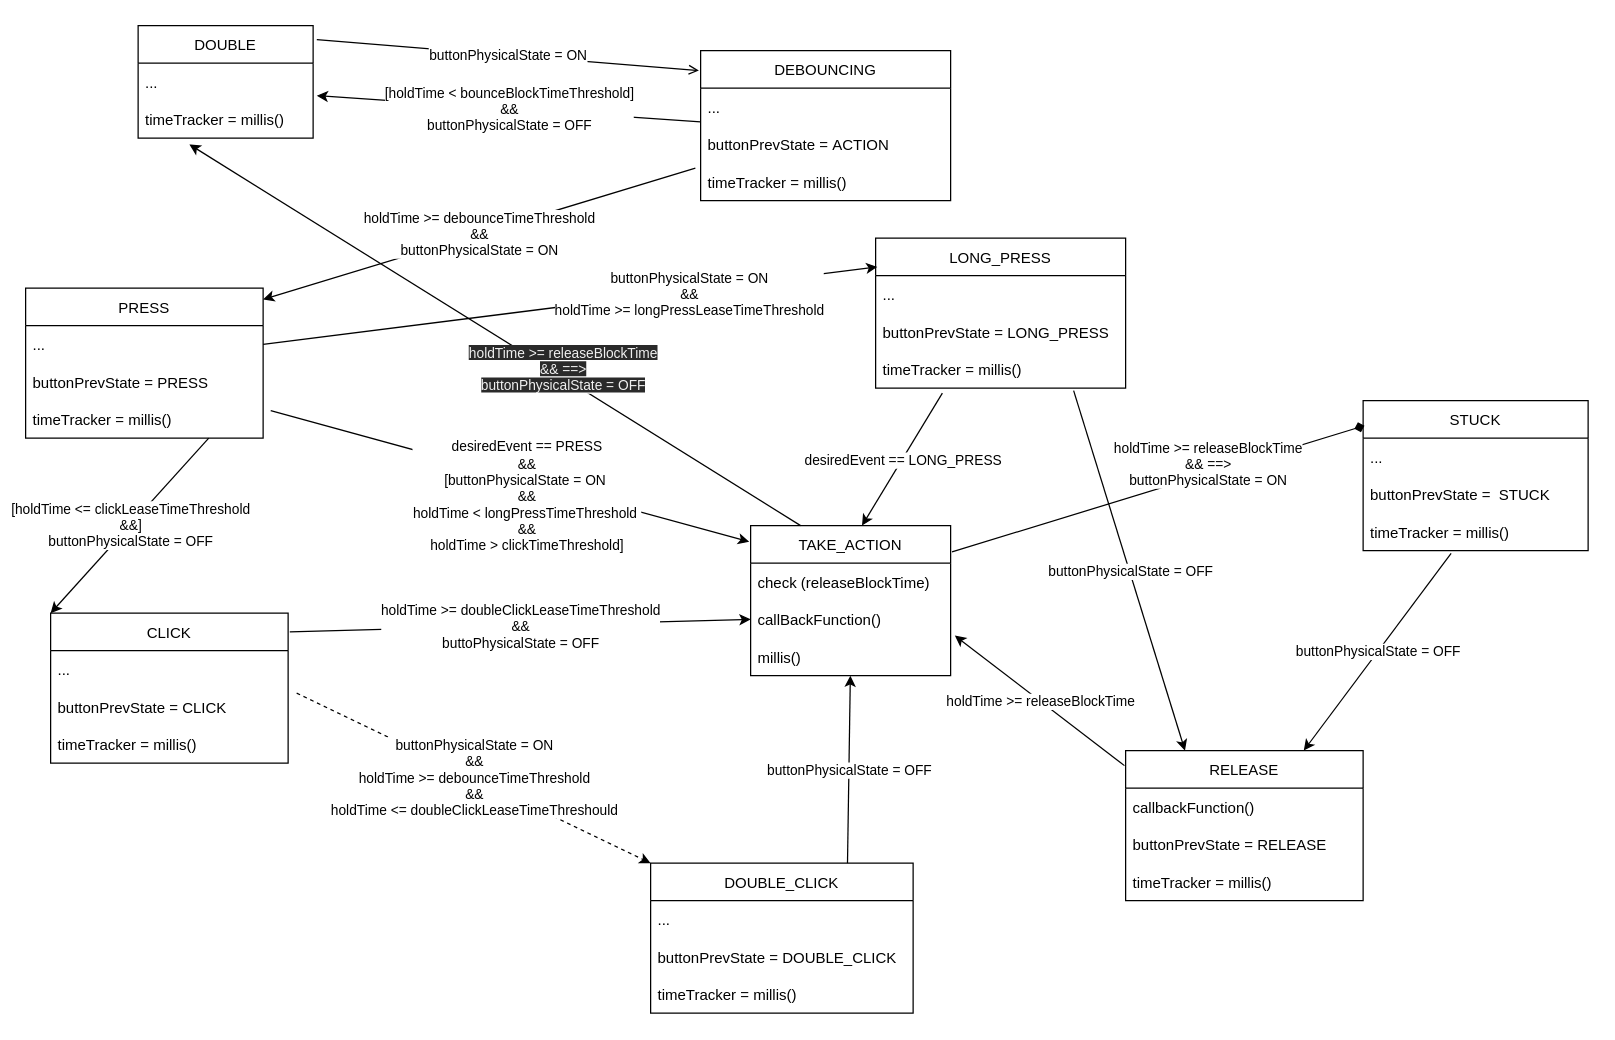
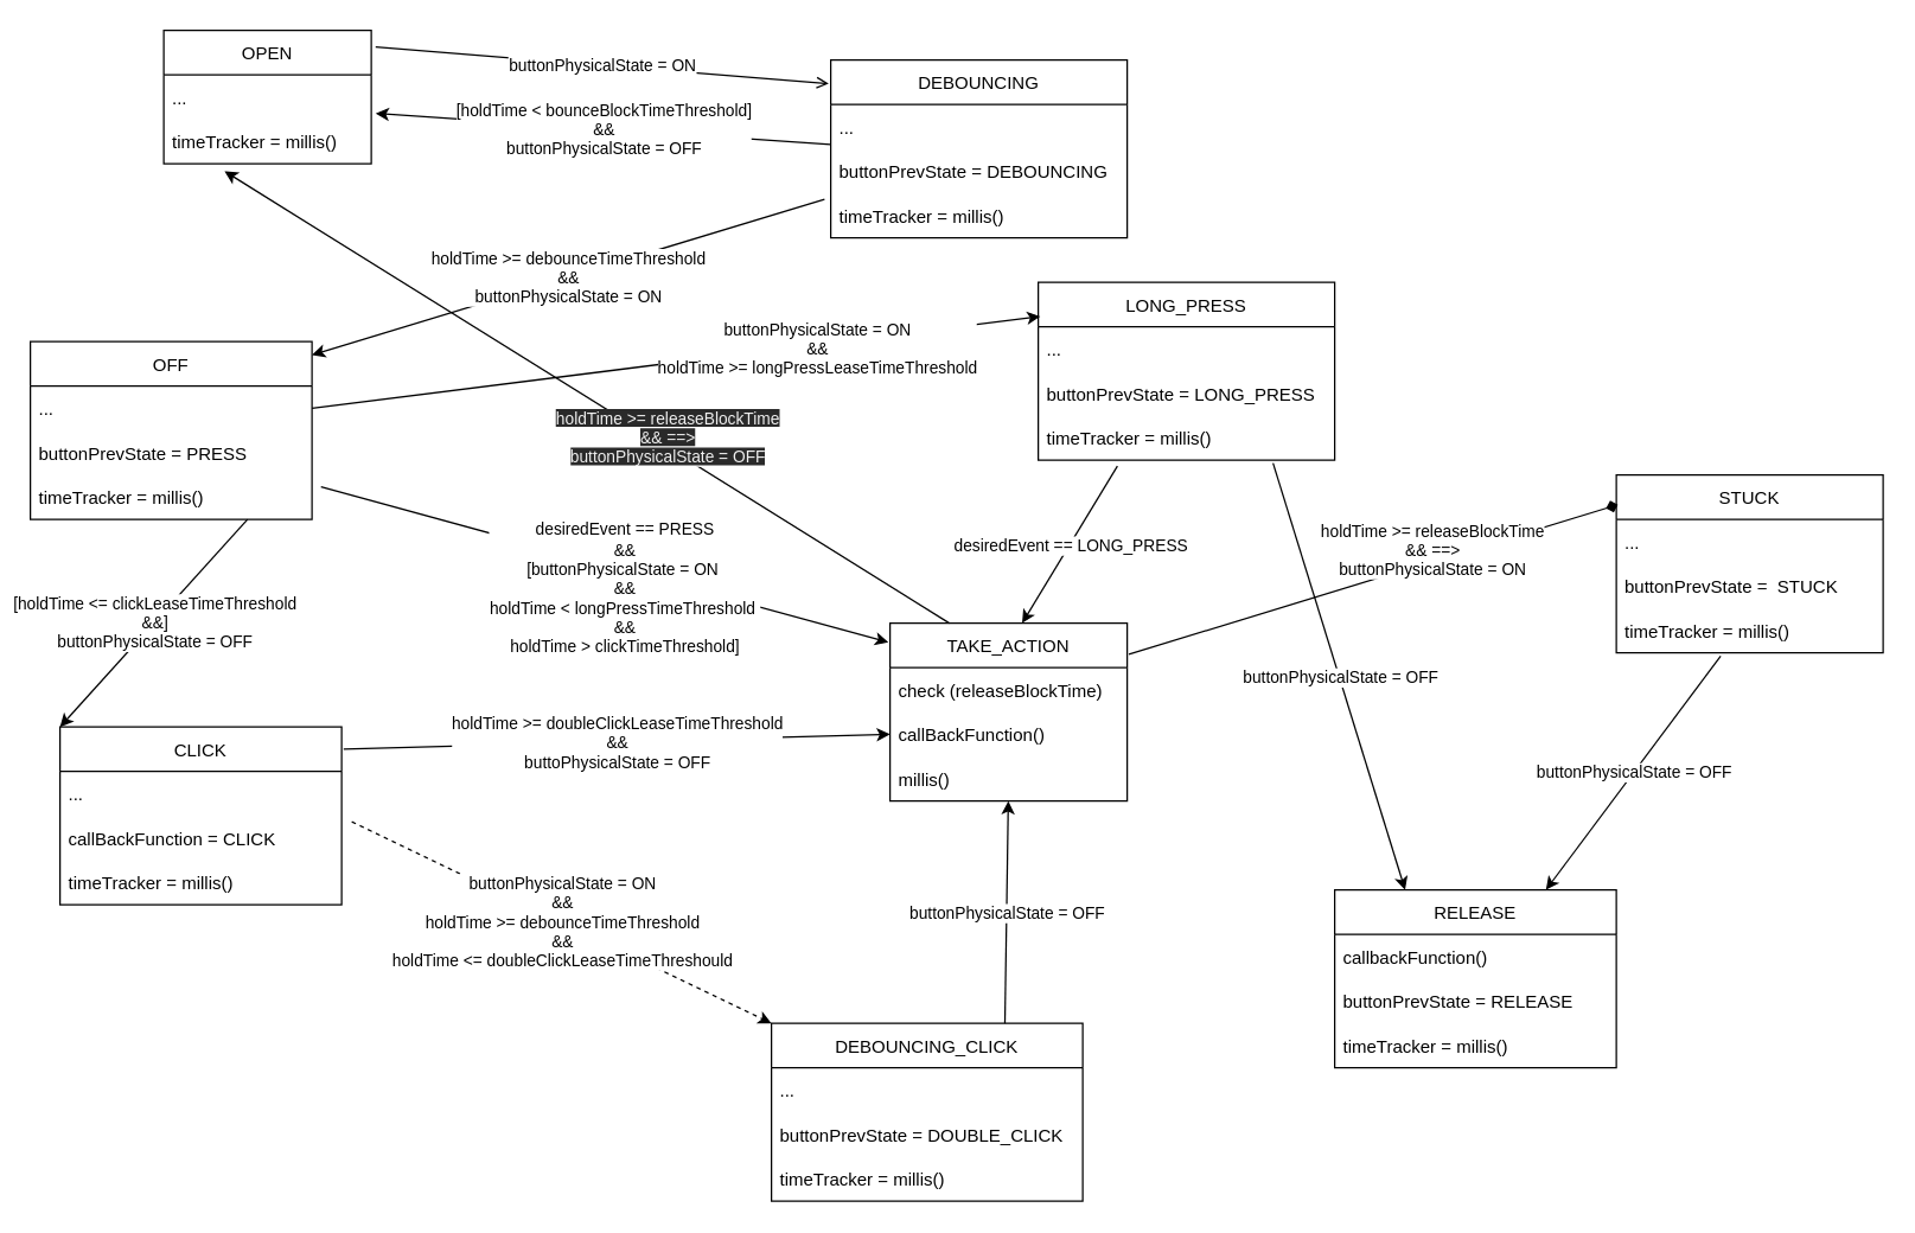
- <mxCell id="2" value="DOUBLE" style="swimlane;fontStyle=0;childLayout=stackLayout;horizontal=1;startSize=30;horizontalStack=0;resizeParent=1;resizeParentMax=0;resizeLast=0;collapsible=1;marginBottom=0;" parent="1" vertex="1"><mxGeometry x="110" y="20" width="140" height="90" as="geometry" /></mxCell>
+ <mxCell id="2" value="OPEN" style="swimlane;fontStyle=0;childLayout=stackLayout;horizontal=1;startSize=30;horizontalStack=0;resizeParent=1;resizeParentMax=0;resizeLast=0;collapsible=1;marginBottom=0;" parent="1" vertex="1"><mxGeometry x="110" y="20" width="140" height="90" as="geometry" /></mxCell>
- <mxCell id="15" value="buttonPrevState = ACTION" style="text;strokeColor=none;fillColor=none;align=left;verticalAlign=middle;spacingLeft=4;spacingRight=4;overflow=hidden;points=[[0,0.5],[1,0.5]];portConstraint=eastwest;rotatable=0;" parent="13" vertex="1"><mxGeometry y="60" width="200" height="30" as="geometry" /></mxCell>
+ <mxCell id="15" value="buttonPrevState = DEBOUNCING" style="text;strokeColor=none;fillColor=none;align=left;verticalAlign=middle;spacingLeft=4;spacingRight=4;overflow=hidden;points=[[0,0.5],[1,0.5]];portConstraint=eastwest;rotatable=0;" parent="13" vertex="1"><mxGeometry y="60" width="200" height="30" as="geometry" /></mxCell>
- <mxCell id="5" value="PRESS" style="swimlane;fontStyle=0;childLayout=stackLayout;horizontal=1;startSize=30;horizontalStack=0;resizeParent=1;resizeParentMax=0;resizeLast=0;collapsible=1;marginBottom=0;" parent="1" vertex="1"><mxGeometry x="20" y="230" width="190" height="120" as="geometry" /></mxCell>
+ <mxCell id="5" value="OFF" style="swimlane;fontStyle=0;childLayout=stackLayout;horizontal=1;startSize=30;horizontalStack=0;resizeParent=1;resizeParentMax=0;resizeLast=0;collapsible=1;marginBottom=0;" parent="1" vertex="1"><mxGeometry x="20" y="230" width="190" height="120" as="geometry" /></mxCell>
- <mxCell id="61" value="" style="endArrow=classic;html=1;exitX=-0.005;exitY=0.1;exitDx=0;exitDy=0;exitPerimeter=0;entryX=1.021;entryY=-0.067;entryDx=0;entryDy=0;entryPerimeter=0;" parent="1" source="25" target="58" edge="1"><mxGeometry relative="1" as="geometry"><mxPoint x="890" y="700" as="sourcePoint" /><mxPoint x="980" y="770" as="targetPoint" /></mxGeometry></mxCell>
- <mxCell id="62" value="holdTime &amp;gt;= releaseBlockTime" style="edgeLabel;resizable=0;html=1;align=center;verticalAlign=middle;" parent="61" connectable="0" vertex="1"><mxGeometry relative="1" as="geometry" /></mxCell>
- <mxCell id="11" value="buttonPrevState = CLICK" style="text;strokeColor=none;fillColor=none;align=left;verticalAlign=middle;spacingLeft=4;spacingRight=4;overflow=hidden;points=[[0,0.5],[1,0.5]];portConstraint=eastwest;rotatable=0;" parent="9" vertex="1"><mxGeometry y="60" width="190" height="30" as="geometry" /></mxCell>
+ <mxCell id="11" value="callBackFunction = CLICK" style="text;strokeColor=none;fillColor=none;align=left;verticalAlign=middle;spacingLeft=4;spacingRight=4;overflow=hidden;points=[[0,0.5],[1,0.5]];portConstraint=eastwest;rotatable=0;" parent="9" vertex="1"><mxGeometry y="60" width="190" height="30" as="geometry" /></mxCell>
- <mxCell id="17" value="DOUBLE_CLICK" style="swimlane;fontStyle=0;childLayout=stackLayout;horizontal=1;startSize=30;horizontalStack=0;resizeParent=1;resizeParentMax=0;resizeLast=0;collapsible=1;marginBottom=0;" parent="1" vertex="1"><mxGeometry x="520" y="690" width="210" height="120" as="geometry" /></mxCell>
+ <mxCell id="17" value="DEBOUNCING_CLICK" style="swimlane;fontStyle=0;childLayout=stackLayout;horizontal=1;startSize=30;horizontalStack=0;resizeParent=1;resizeParentMax=0;resizeLast=0;collapsible=1;marginBottom=0;" parent="1" vertex="1"><mxGeometry x="520" y="690" width="210" height="120" as="geometry" /></mxCell>
